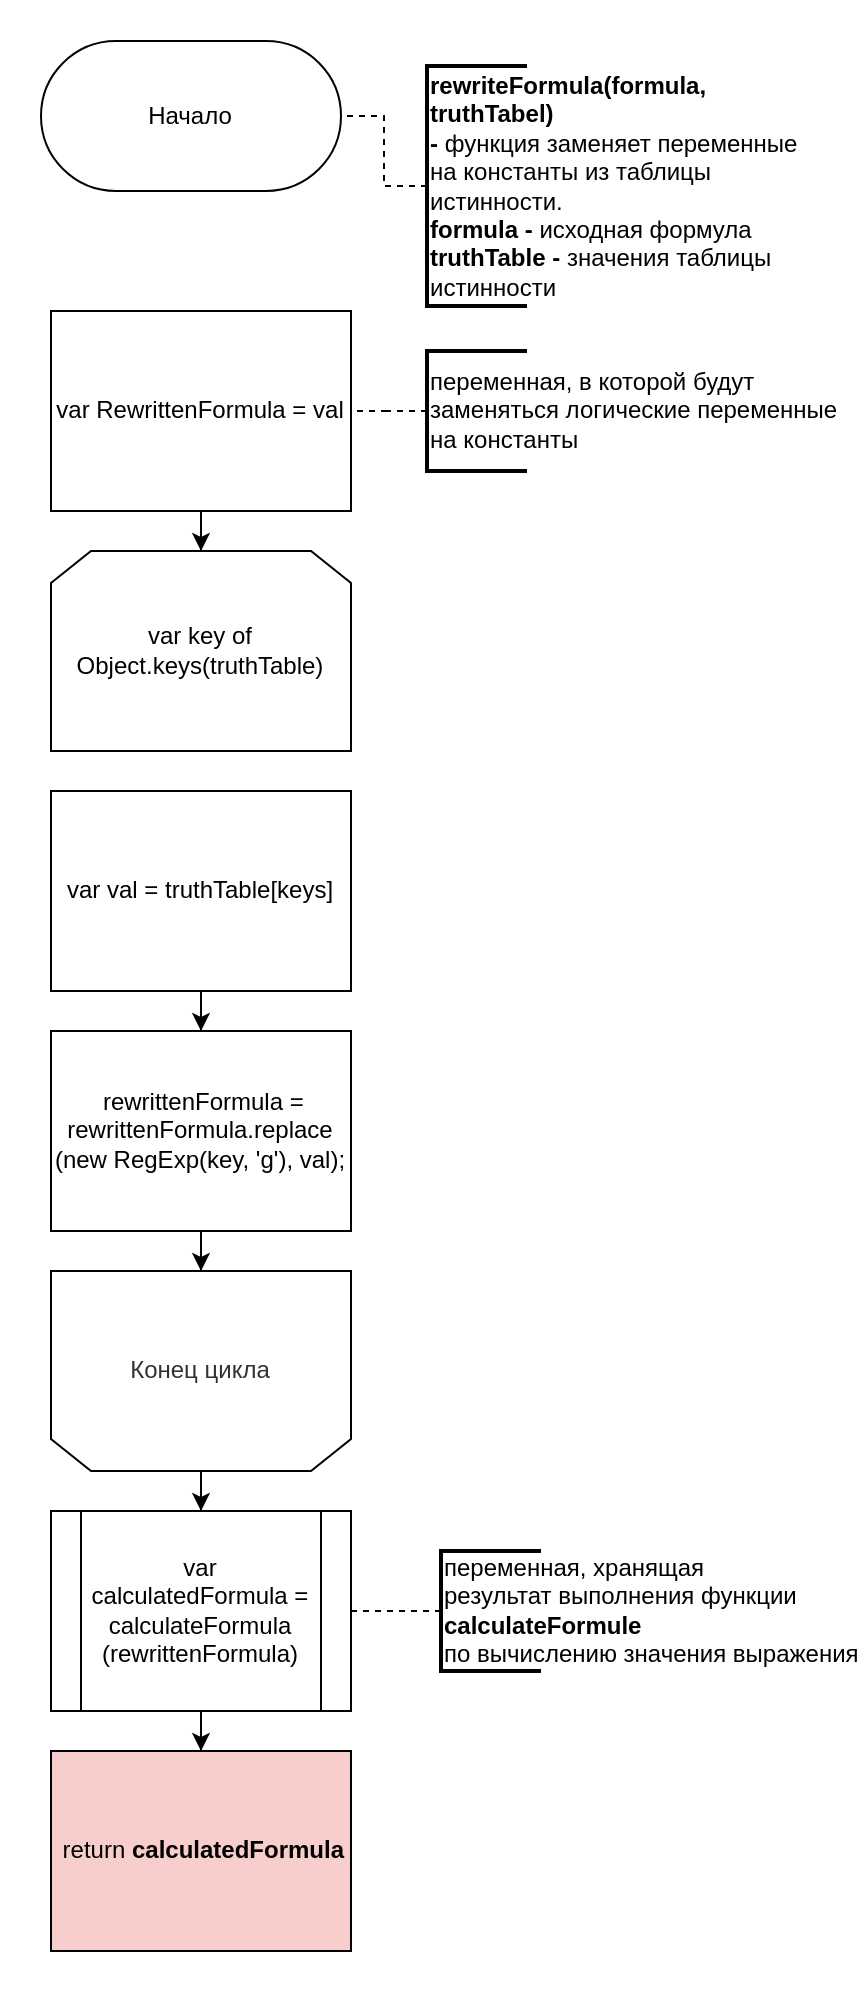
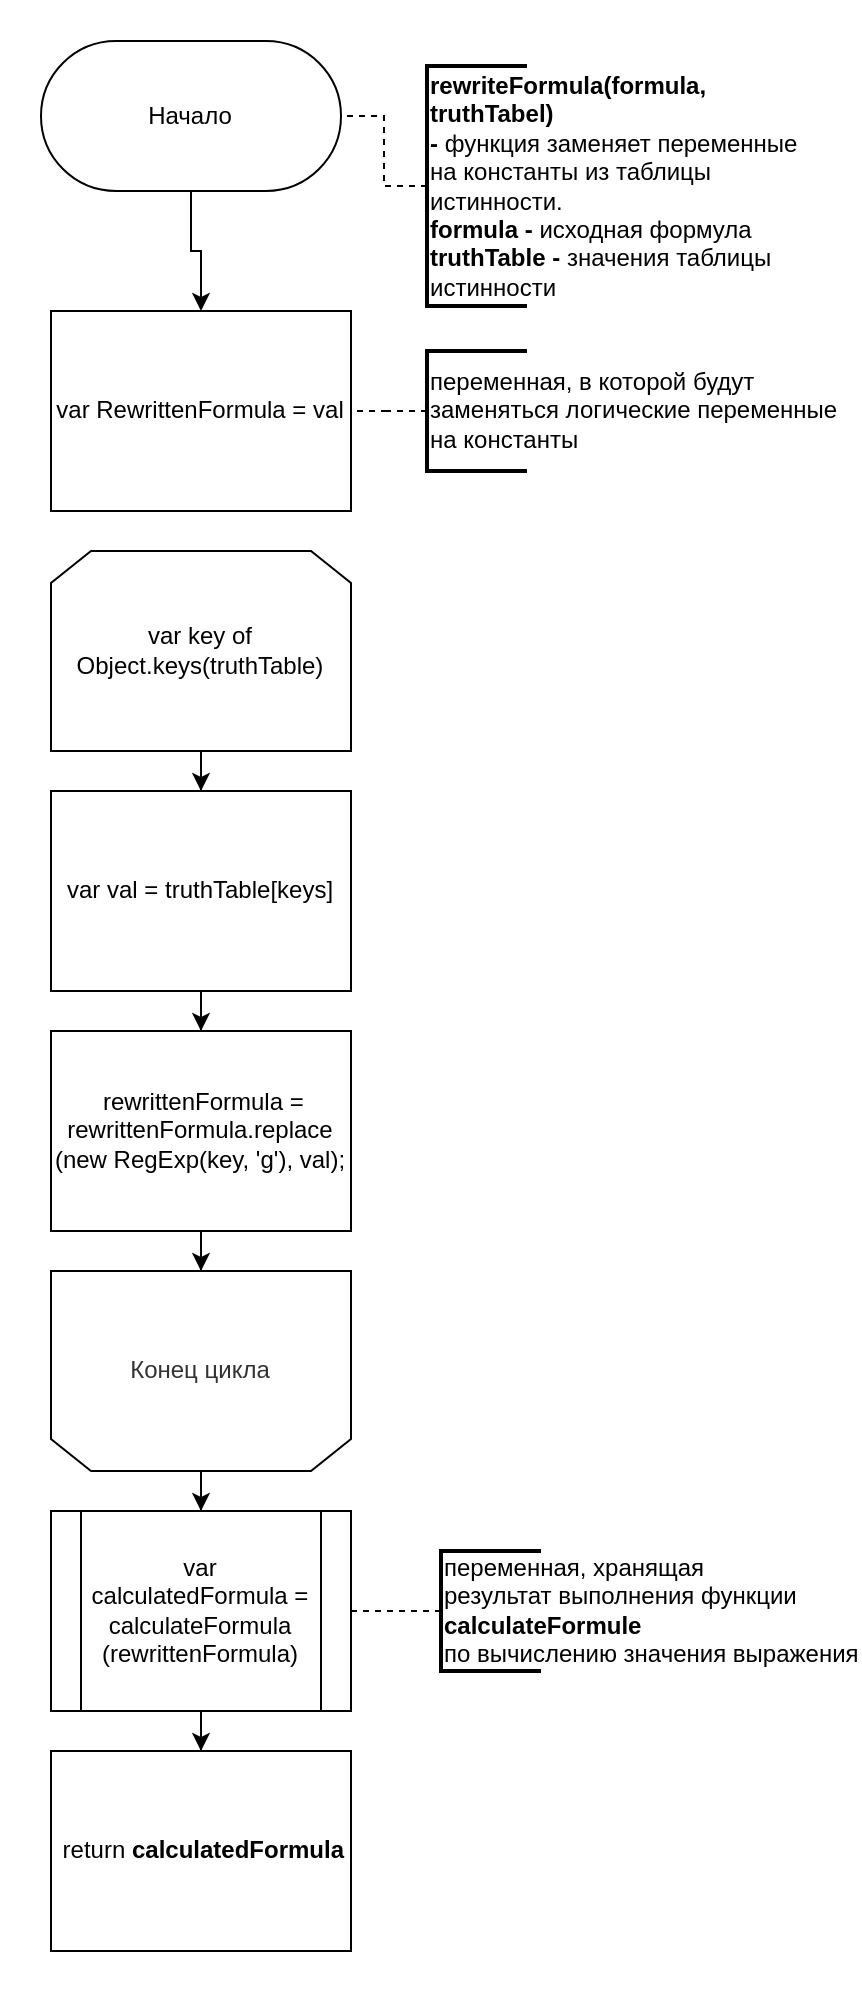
+ <mxCell id="2" value="" style="edgeStyle=orthogonalEdgeStyle;rounded=0;orthogonalLoop=1;jettySize=auto;html=1;" parent="1" source="3" target="8" edge="1"><mxGeometry relative="1" as="geometry" /></mxCell>
- <mxCell id="7" value="" style="edgeStyle=orthogonalEdgeStyle;rounded=0;orthogonalLoop=1;jettySize=auto;html=1;endArrow=classic;endFill=1;" parent="1" source="8" target="12" edge="1"><mxGeometry relative="1" as="geometry" /></mxCell>
+ <mxCell id="11" value="" style="edgeStyle=orthogonalEdgeStyle;rounded=0;orthogonalLoop=1;jettySize=auto;html=1;endArrow=classic;endFill=1;" parent="1" source="12" target="14" edge="1"><mxGeometry relative="1" as="geometry" /></mxCell>
- <mxCell id="21" value="&amp;nbsp;return &lt;b&gt;calculatedFormula&lt;/b&gt;" style="rounded=0;whiteSpace=wrap;html=1;fillColor=#f8cecc;" parent="1" vertex="1"><mxGeometry x="25" y="875" width="150" height="100" as="geometry" /></mxCell>
+ <mxCell id="21" value="&amp;nbsp;return &lt;b&gt;calculatedFormula&lt;/b&gt;" style="rounded=0;whiteSpace=wrap;html=1;" parent="1" vertex="1"><mxGeometry x="25" y="875" width="150" height="100" as="geometry" /></mxCell>
